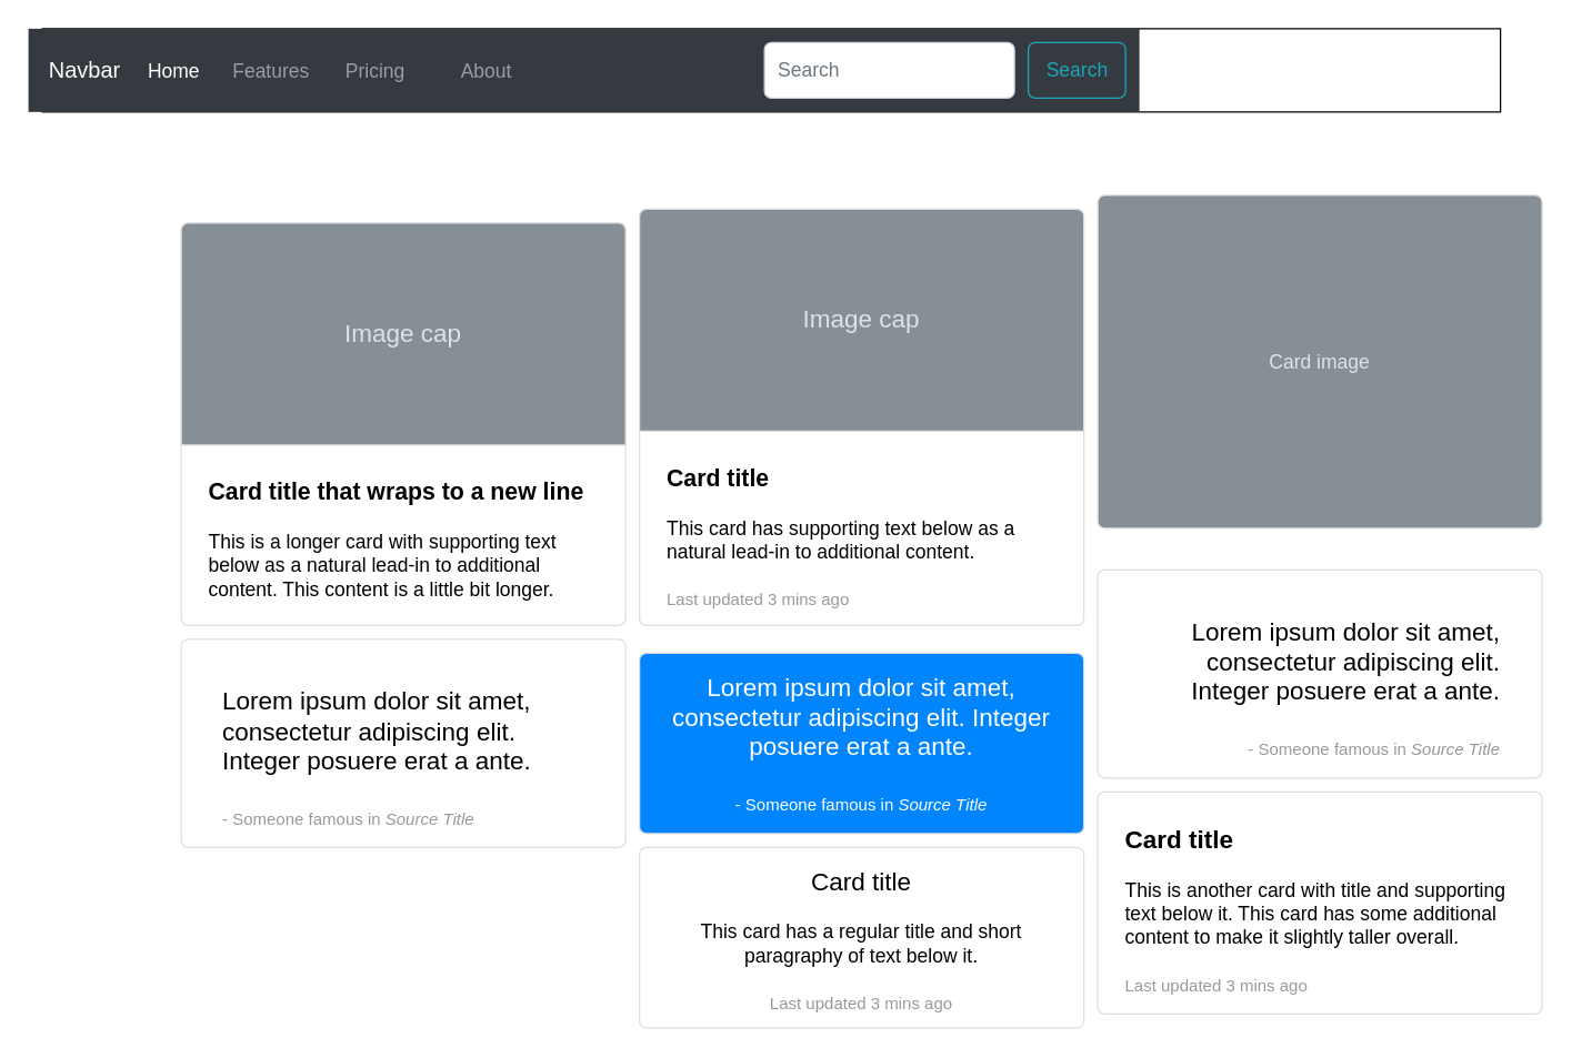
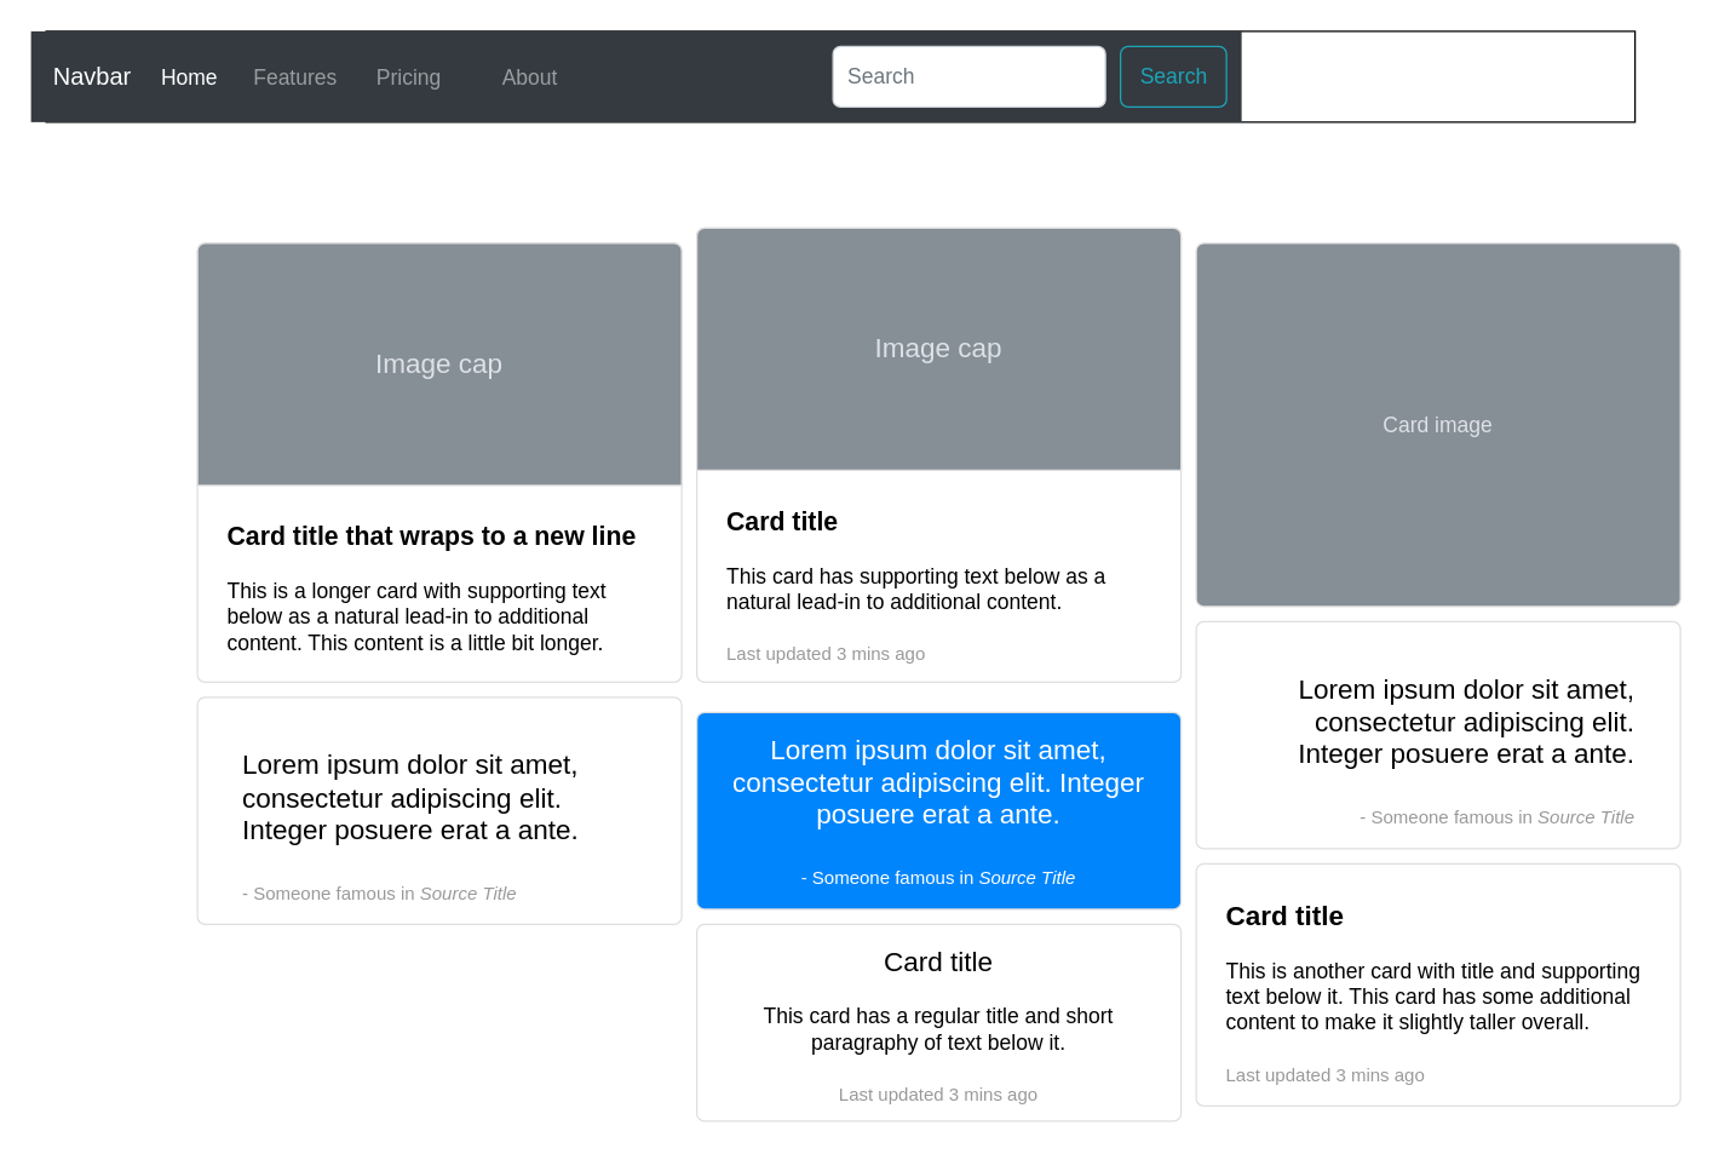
- <mxCell id="17" value="Card image" style="html=1;shadow=0;dashed=0;shape=mxgraph.bootstrap.rrect;rSize=5;strokeColor=#DFDFDF;html=1;whiteSpace=wrap;fillColor=#868E96;fontColor=#DEE2E6;verticalAlign=middle;align=center;spacing=10;spacingBottom=0;fontSize=14;spacingTop=0;" vertex="1" parent="1"><mxGeometry x="790" y="140" width="320" height="240" as="geometry" /></mxCell>
+ <mxCell id="17" value="Card image" style="html=1;shadow=0;dashed=0;shape=mxgraph.bootstrap.rrect;rSize=5;strokeColor=#DFDFDF;html=1;whiteSpace=wrap;fillColor=#868E96;fontColor=#DEE2E6;verticalAlign=middle;align=center;spacing=10;spacingBottom=0;fontSize=14;spacingTop=0;" vertex="1" parent="1"><mxGeometry x="790" y="160" width="320" height="240" as="geometry" /></mxCell>
